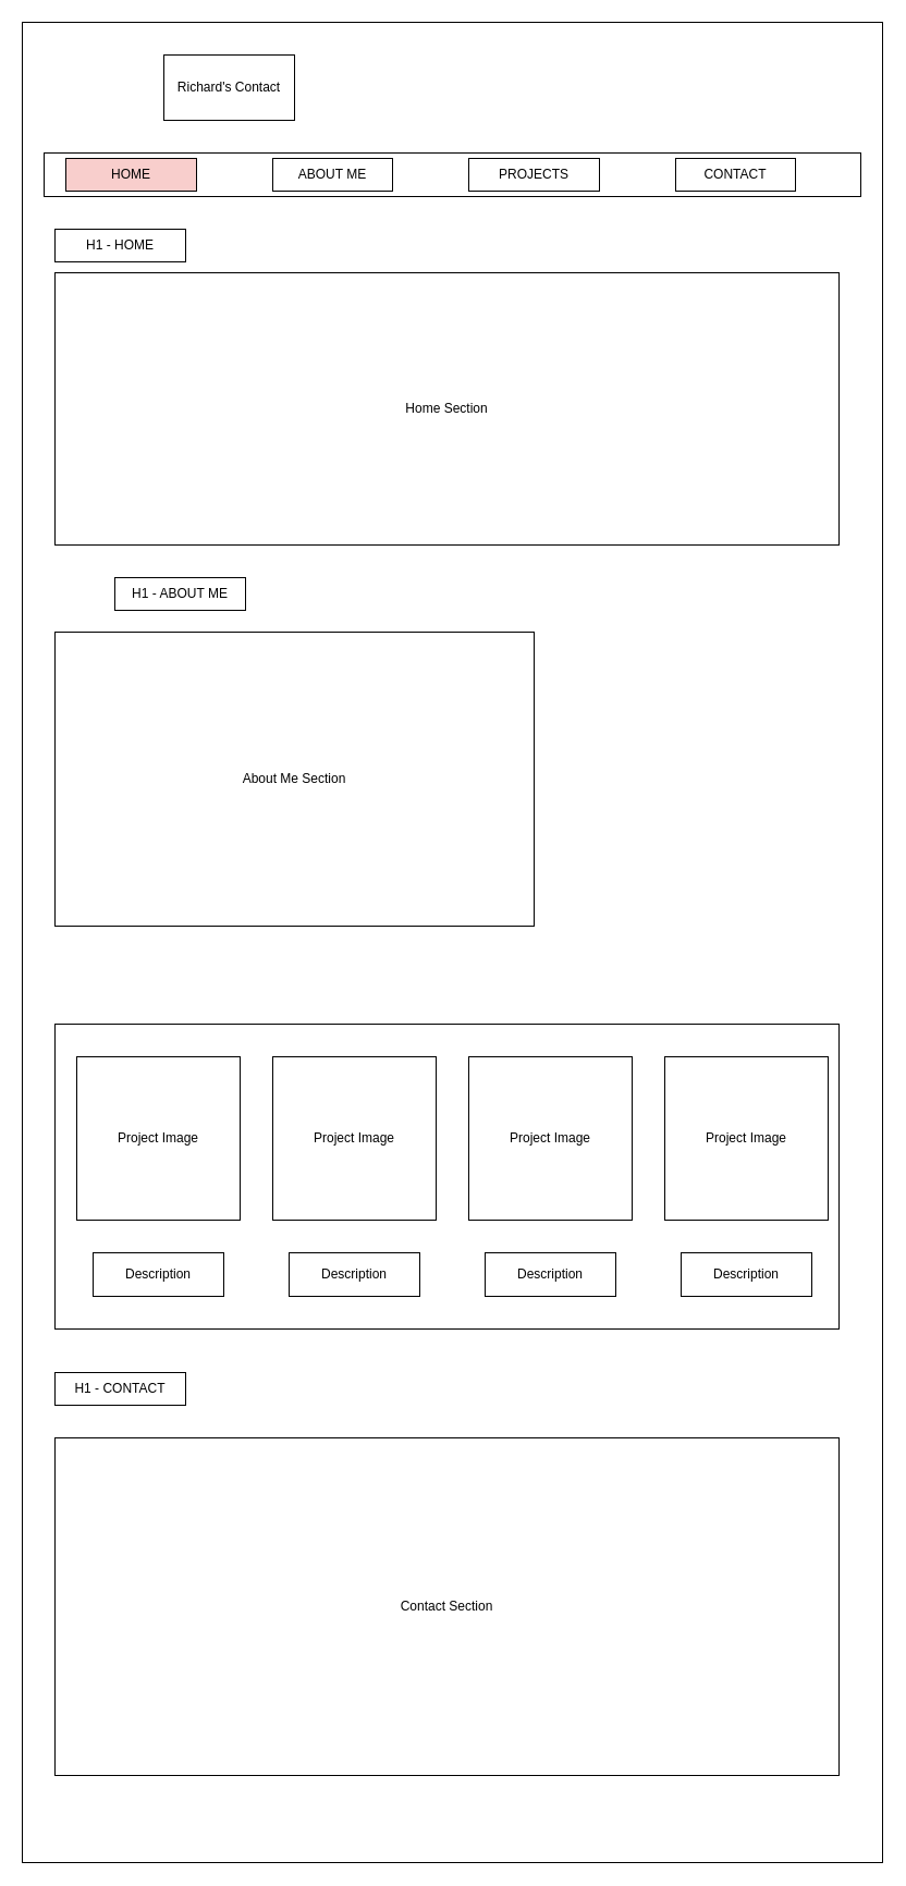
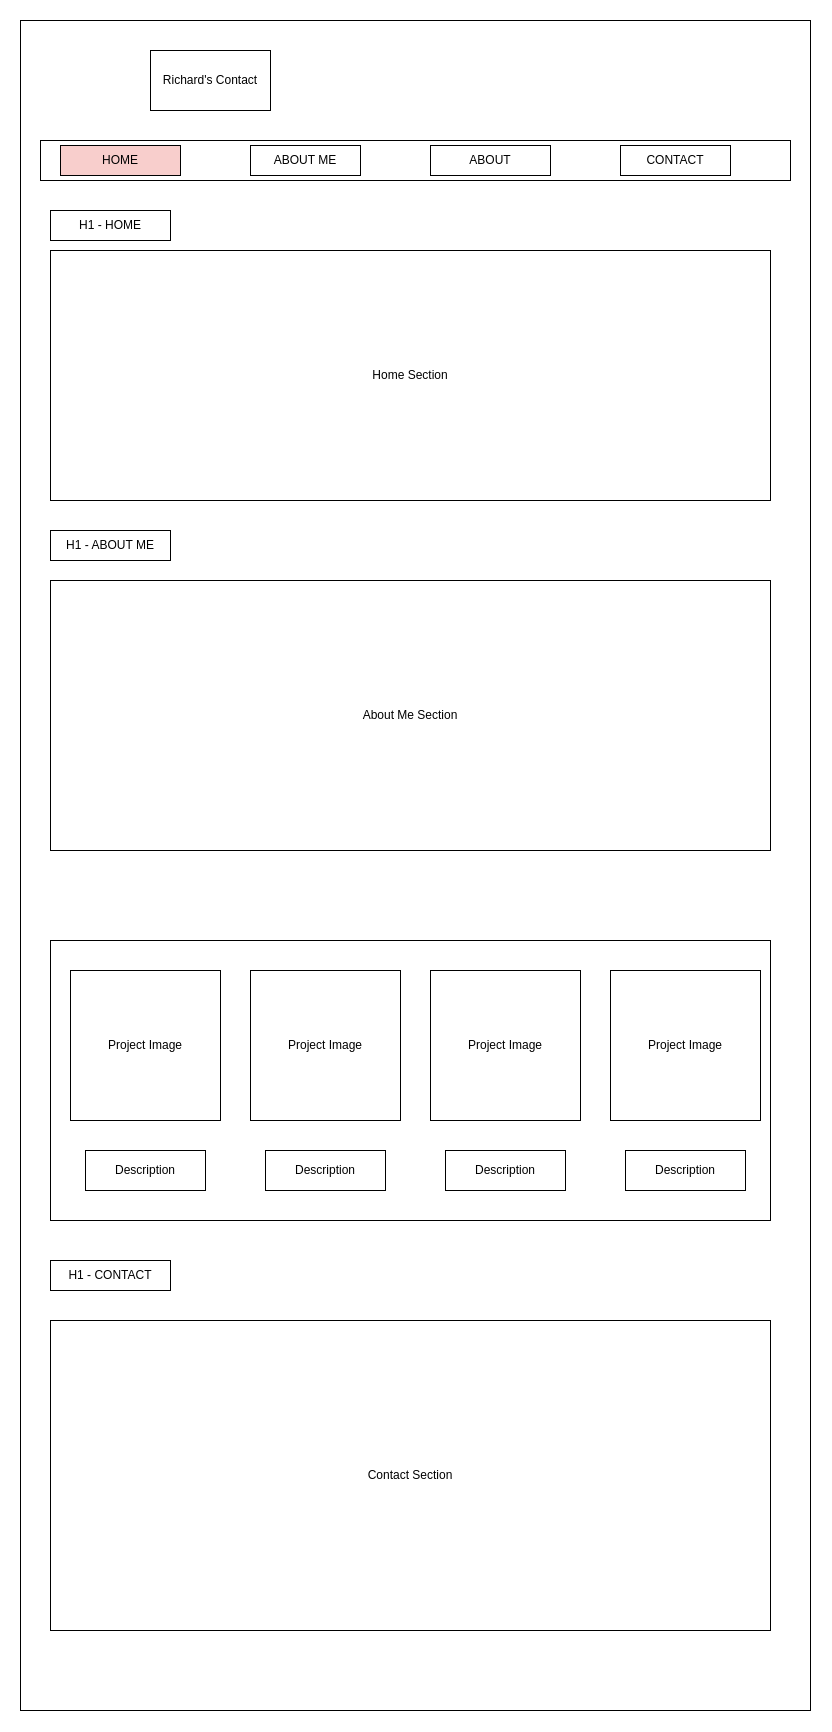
- <mxCell id="8" value="PROJECTS" style="rounded=0;whiteSpace=wrap;html=1;" vertex="1" parent="1"><mxGeometry x="430" y="145" width="120" height="30" as="geometry" /></mxCell>
+ <mxCell id="8" value="ABOUT" style="rounded=0;whiteSpace=wrap;html=1;" vertex="1" parent="1"><mxGeometry x="430" y="145" width="120" height="30" as="geometry" /></mxCell>
- <mxCell id="11" value="H1 - ABOUT ME" style="rounded=0;whiteSpace=wrap;html=1;" vertex="1" parent="1"><mxGeometry x="105" y="530" width="120" height="30" as="geometry" /></mxCell>
+ <mxCell id="11" value="H1 - ABOUT ME" style="rounded=0;whiteSpace=wrap;html=1;" vertex="1" parent="1"><mxGeometry x="50" y="530" width="120" height="30" as="geometry" /></mxCell>
- <mxCell id="12" value="About Me Section" style="rounded=0;whiteSpace=wrap;html=1;" vertex="1" parent="1"><mxGeometry x="50" y="580" width="440" height="270" as="geometry" /></mxCell>
+ <mxCell id="12" value="About Me Section" style="rounded=0;whiteSpace=wrap;html=1;" vertex="1" parent="1"><mxGeometry x="50" y="580" width="720" height="270" as="geometry" /></mxCell>
